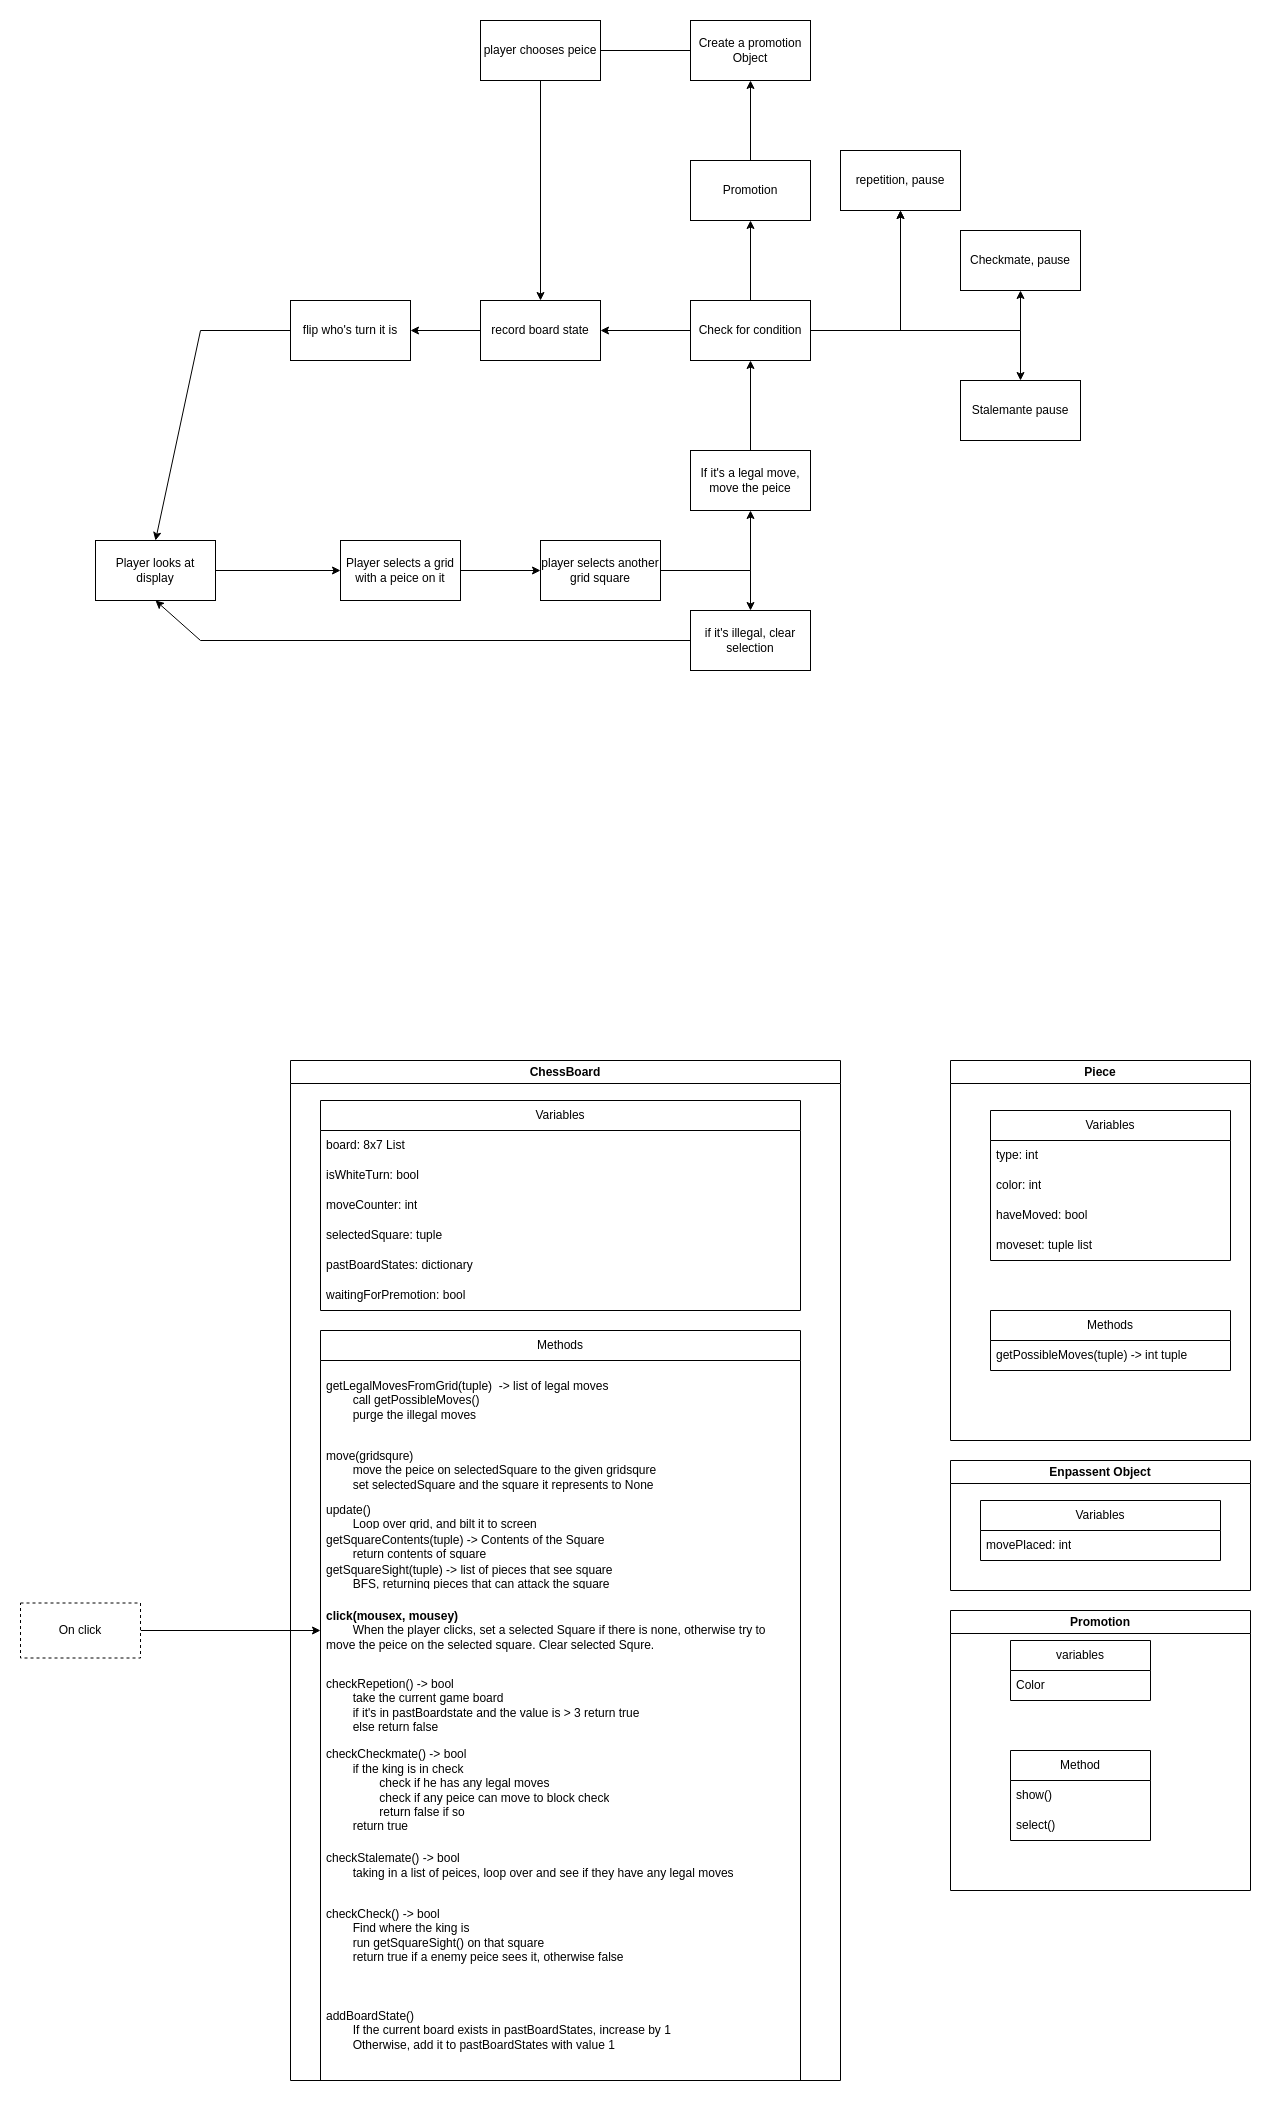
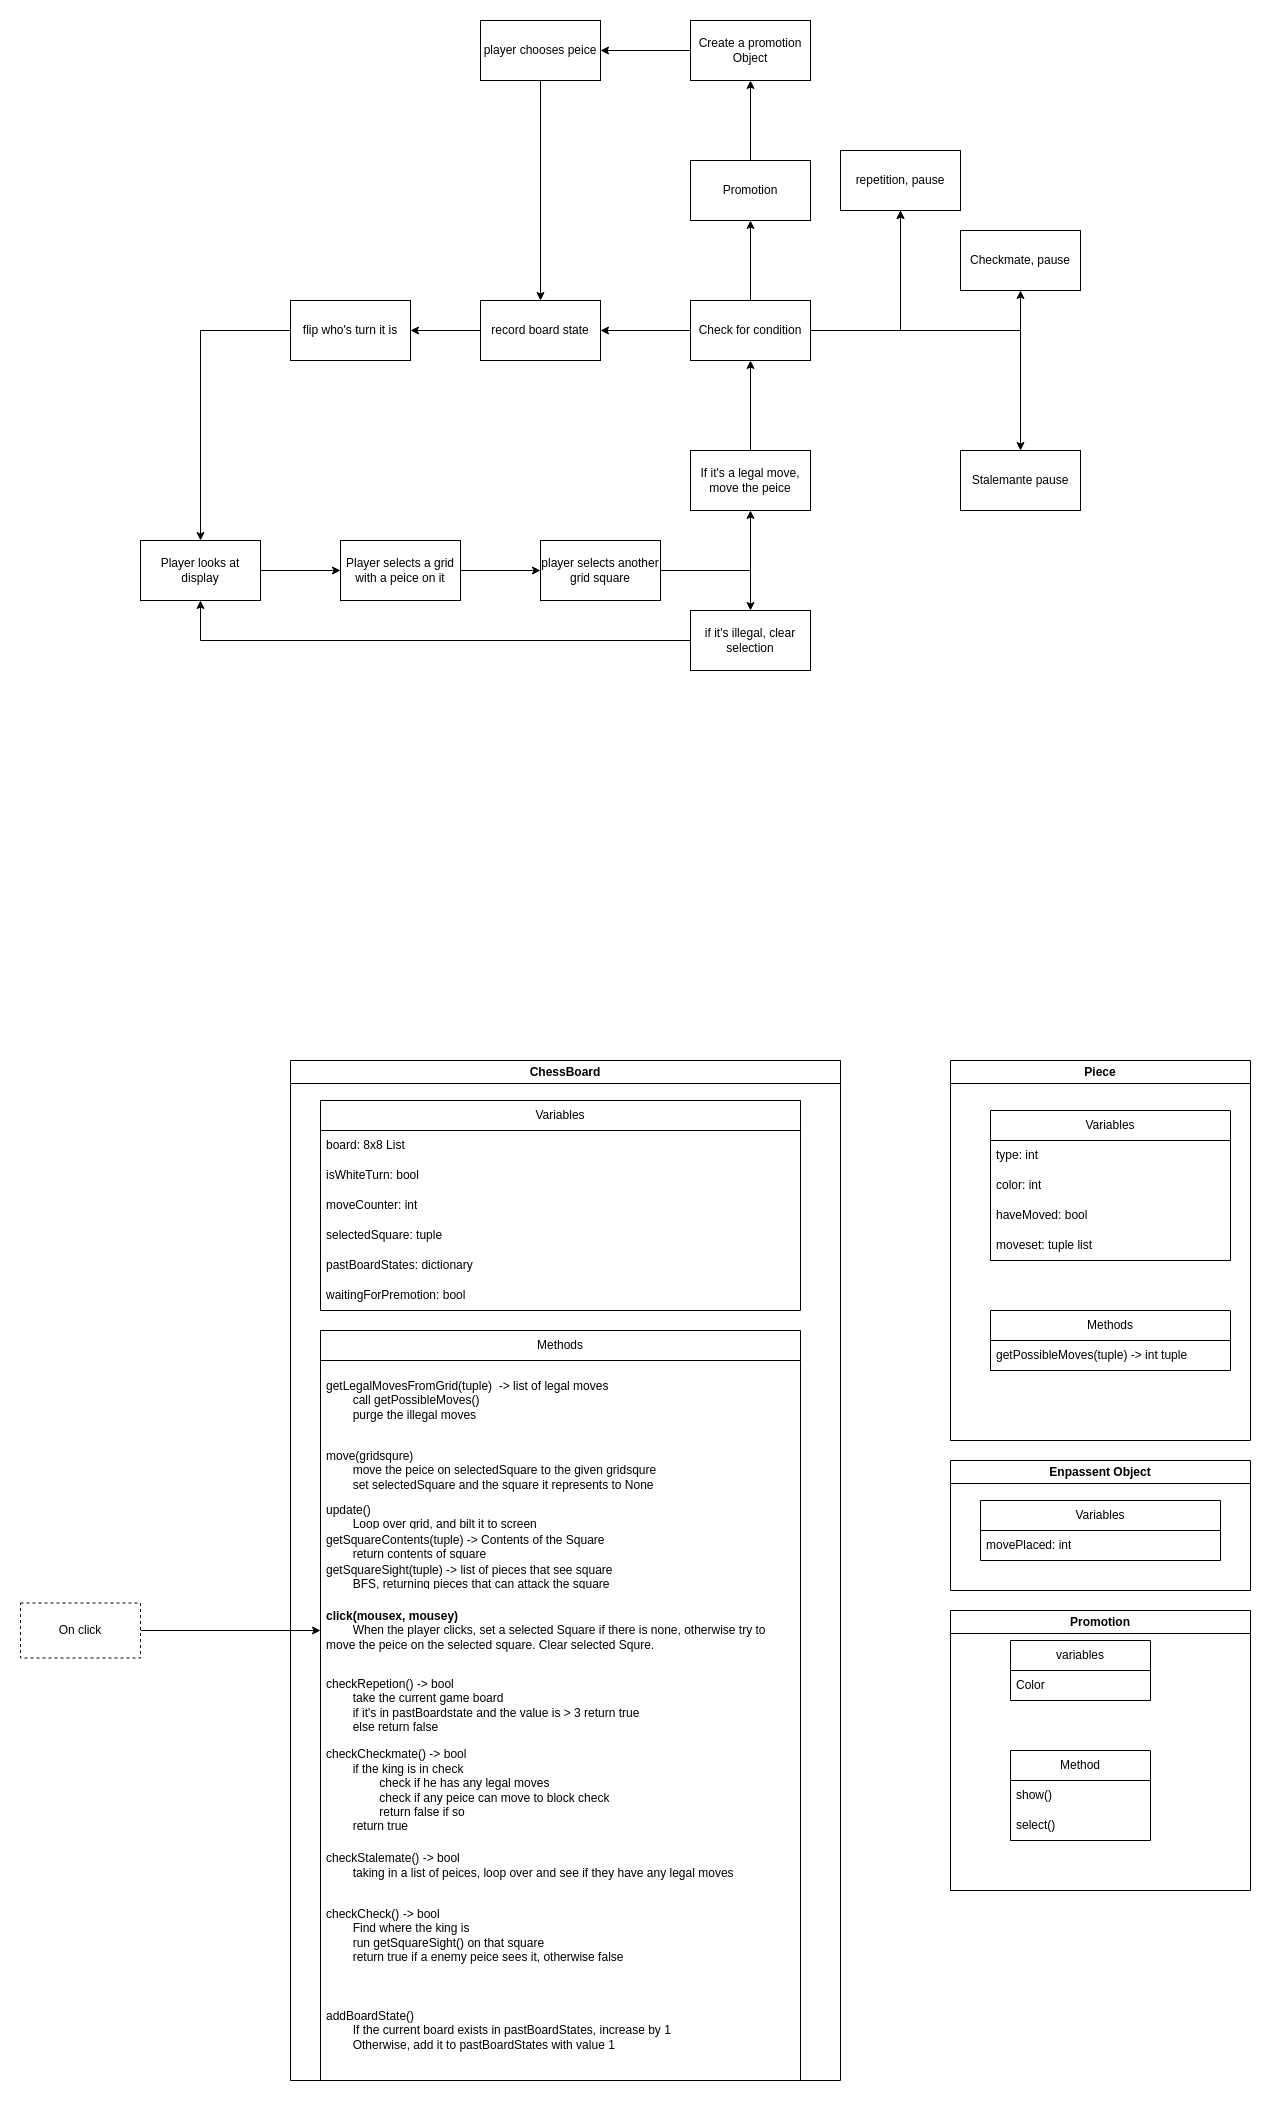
- <mxCell id="68" value="" style="edgeStyle=orthogonalEdgeStyle;rounded=0;orthogonalLoop=1;jettySize=auto;html=1;endArrow=none;" edge="1" parent="1" source="69" target="71"><mxGeometry relative="1" as="geometry" /></mxCell>
+ <mxCell id="68" value="" style="edgeStyle=orthogonalEdgeStyle;rounded=0;orthogonalLoop=1;jettySize=auto;html=1;" edge="1" parent="1" source="69" target="71"><mxGeometry relative="1" as="geometry" /></mxCell>
- <mxCell id="62" value="Stalemante pause" style="whiteSpace=wrap;html=1;rounded=0;" vertex="1" parent="1"><mxGeometry x="960" y="380" width="120" height="60" as="geometry" /></mxCell>
+ <mxCell id="62" value="Stalemante pause" style="whiteSpace=wrap;html=1;rounded=0;" vertex="1" parent="1"><mxGeometry x="960" y="450" width="120" height="60" as="geometry" /></mxCell>
- <mxCell id="42" value="Player looks at display" style="rounded=0;whiteSpace=wrap;html=1;" vertex="1" parent="1"><mxGeometry x="95" y="540" width="120" height="60" as="geometry" /></mxCell>
+ <mxCell id="42" value="Player looks at display" style="rounded=0;whiteSpace=wrap;html=1;" vertex="1" parent="1"><mxGeometry x="140" y="540" width="120" height="60" as="geometry" /></mxCell>
- <mxCell id="4" value="&lt;span style=&quot;text-align: center;&quot;&gt;board: 8x7 List&lt;/span&gt;" style="text;strokeColor=none;fillColor=none;align=left;verticalAlign=middle;spacingLeft=4;spacingRight=4;overflow=hidden;points=[[0,0.5],[1,0.5]];portConstraint=eastwest;rotatable=0;whiteSpace=wrap;html=1;" parent="3" vertex="1"><mxGeometry y="30" width="480" height="30" as="geometry" /></mxCell>
+ <mxCell id="4" value="&lt;span style=&quot;text-align: center;&quot;&gt;board: 8x8 List&lt;/span&gt;" style="text;strokeColor=none;fillColor=none;align=left;verticalAlign=middle;spacingLeft=4;spacingRight=4;overflow=hidden;points=[[0,0.5],[1,0.5]];portConstraint=eastwest;rotatable=0;whiteSpace=wrap;html=1;" parent="3" vertex="1"><mxGeometry y="30" width="480" height="30" as="geometry" /></mxCell>
